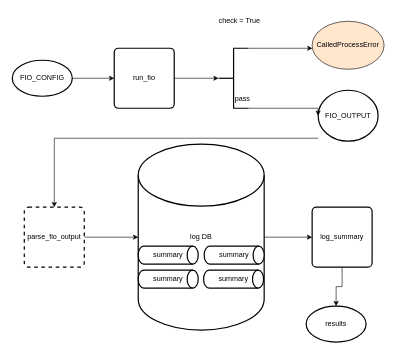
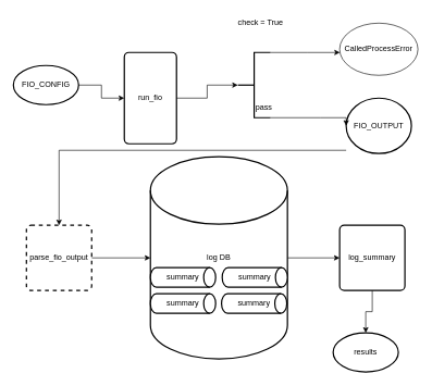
- <mxCell id="13" value="CalledProcessError" style="ellipse;whiteSpace=wrap;html=1;fillColor=#ffe6cc;" vertex="1" parent="1"><mxGeometry x="520" y="35" width="120" height="80" as="geometry" /></mxCell>
+ <mxCell id="13" value="CalledProcessError" style="ellipse;whiteSpace=wrap;html=1;" vertex="1" parent="1"><mxGeometry x="520" y="35" width="120" height="80" as="geometry" /></mxCell>
- <mxCell id="4" value="run_fio" style="rounded=1;whiteSpace=wrap;html=1;absoluteArcSize=1;arcSize=14;strokeWidth=2;" vertex="1" parent="1"><mxGeometry x="190" y="80" width="100" height="100" as="geometry" /></mxCell>
+ <mxCell id="4" value="run_fio" style="rounded=1;whiteSpace=wrap;html=1;absoluteArcSize=1;arcSize=14;strokeWidth=2;" vertex="1" parent="1"><mxGeometry x="190" y="80" width="80" height="140" as="geometry" /></mxCell>
